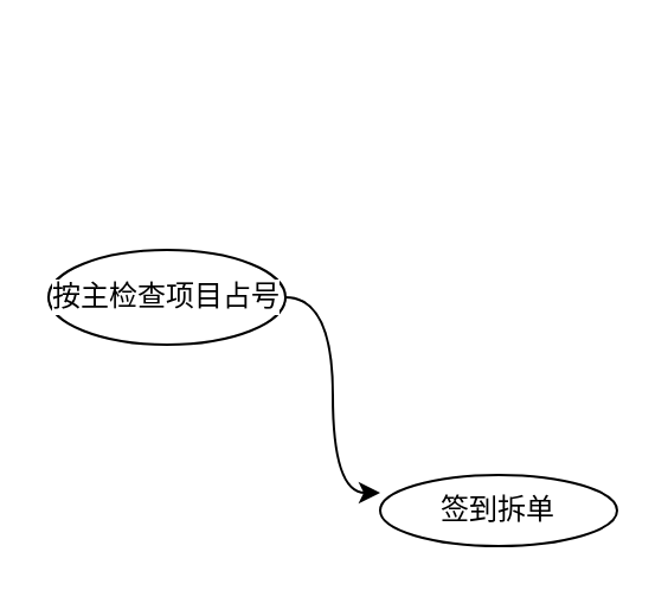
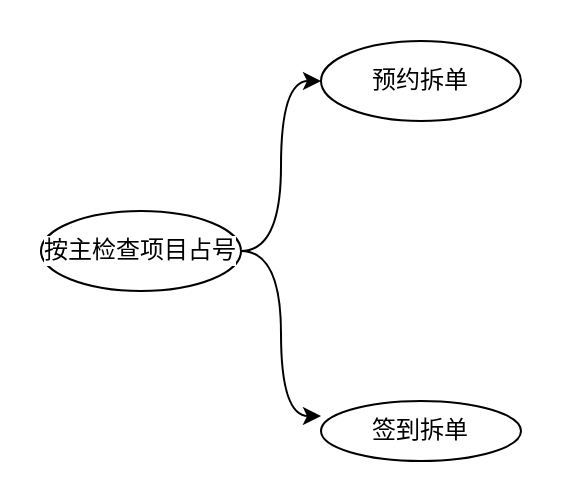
+ <mxCell id="5" value="预约拆单" style="ellipse;whiteSpace=wrap;html=1;align=center;treeFolding=1;treeMoving=1;newEdgeStyle={&quot;edgeStyle&quot;:&quot;entityRelationEdgeStyle&quot;,&quot;startArrow&quot;:&quot;none&quot;,&quot;endArrow&quot;:&quot;none&quot;,&quot;segment&quot;:10,&quot;curved&quot;:1};fontColor=default;strokeColor=default;fillColor=default;labelBackgroundColor=default;" vertex="1" parent="1"><mxGeometry x="160" y="20" width="100" height="40" as="geometry" /></mxCell>
+ <mxCell id="2" value="" style="edgeStyle=orthogonalEdgeStyle;rounded=0;orthogonalLoop=1;jettySize=auto;html=1;labelBackgroundColor=default;fontColor=default;strokeColor=default;fillColor=default;curved=1;entryX=0;entryY=0.5;entryDx=0;entryDy=0;" edge="1" parent="1" source="4" target="5"><mxGeometry relative="1" as="geometry" /></mxCell>
